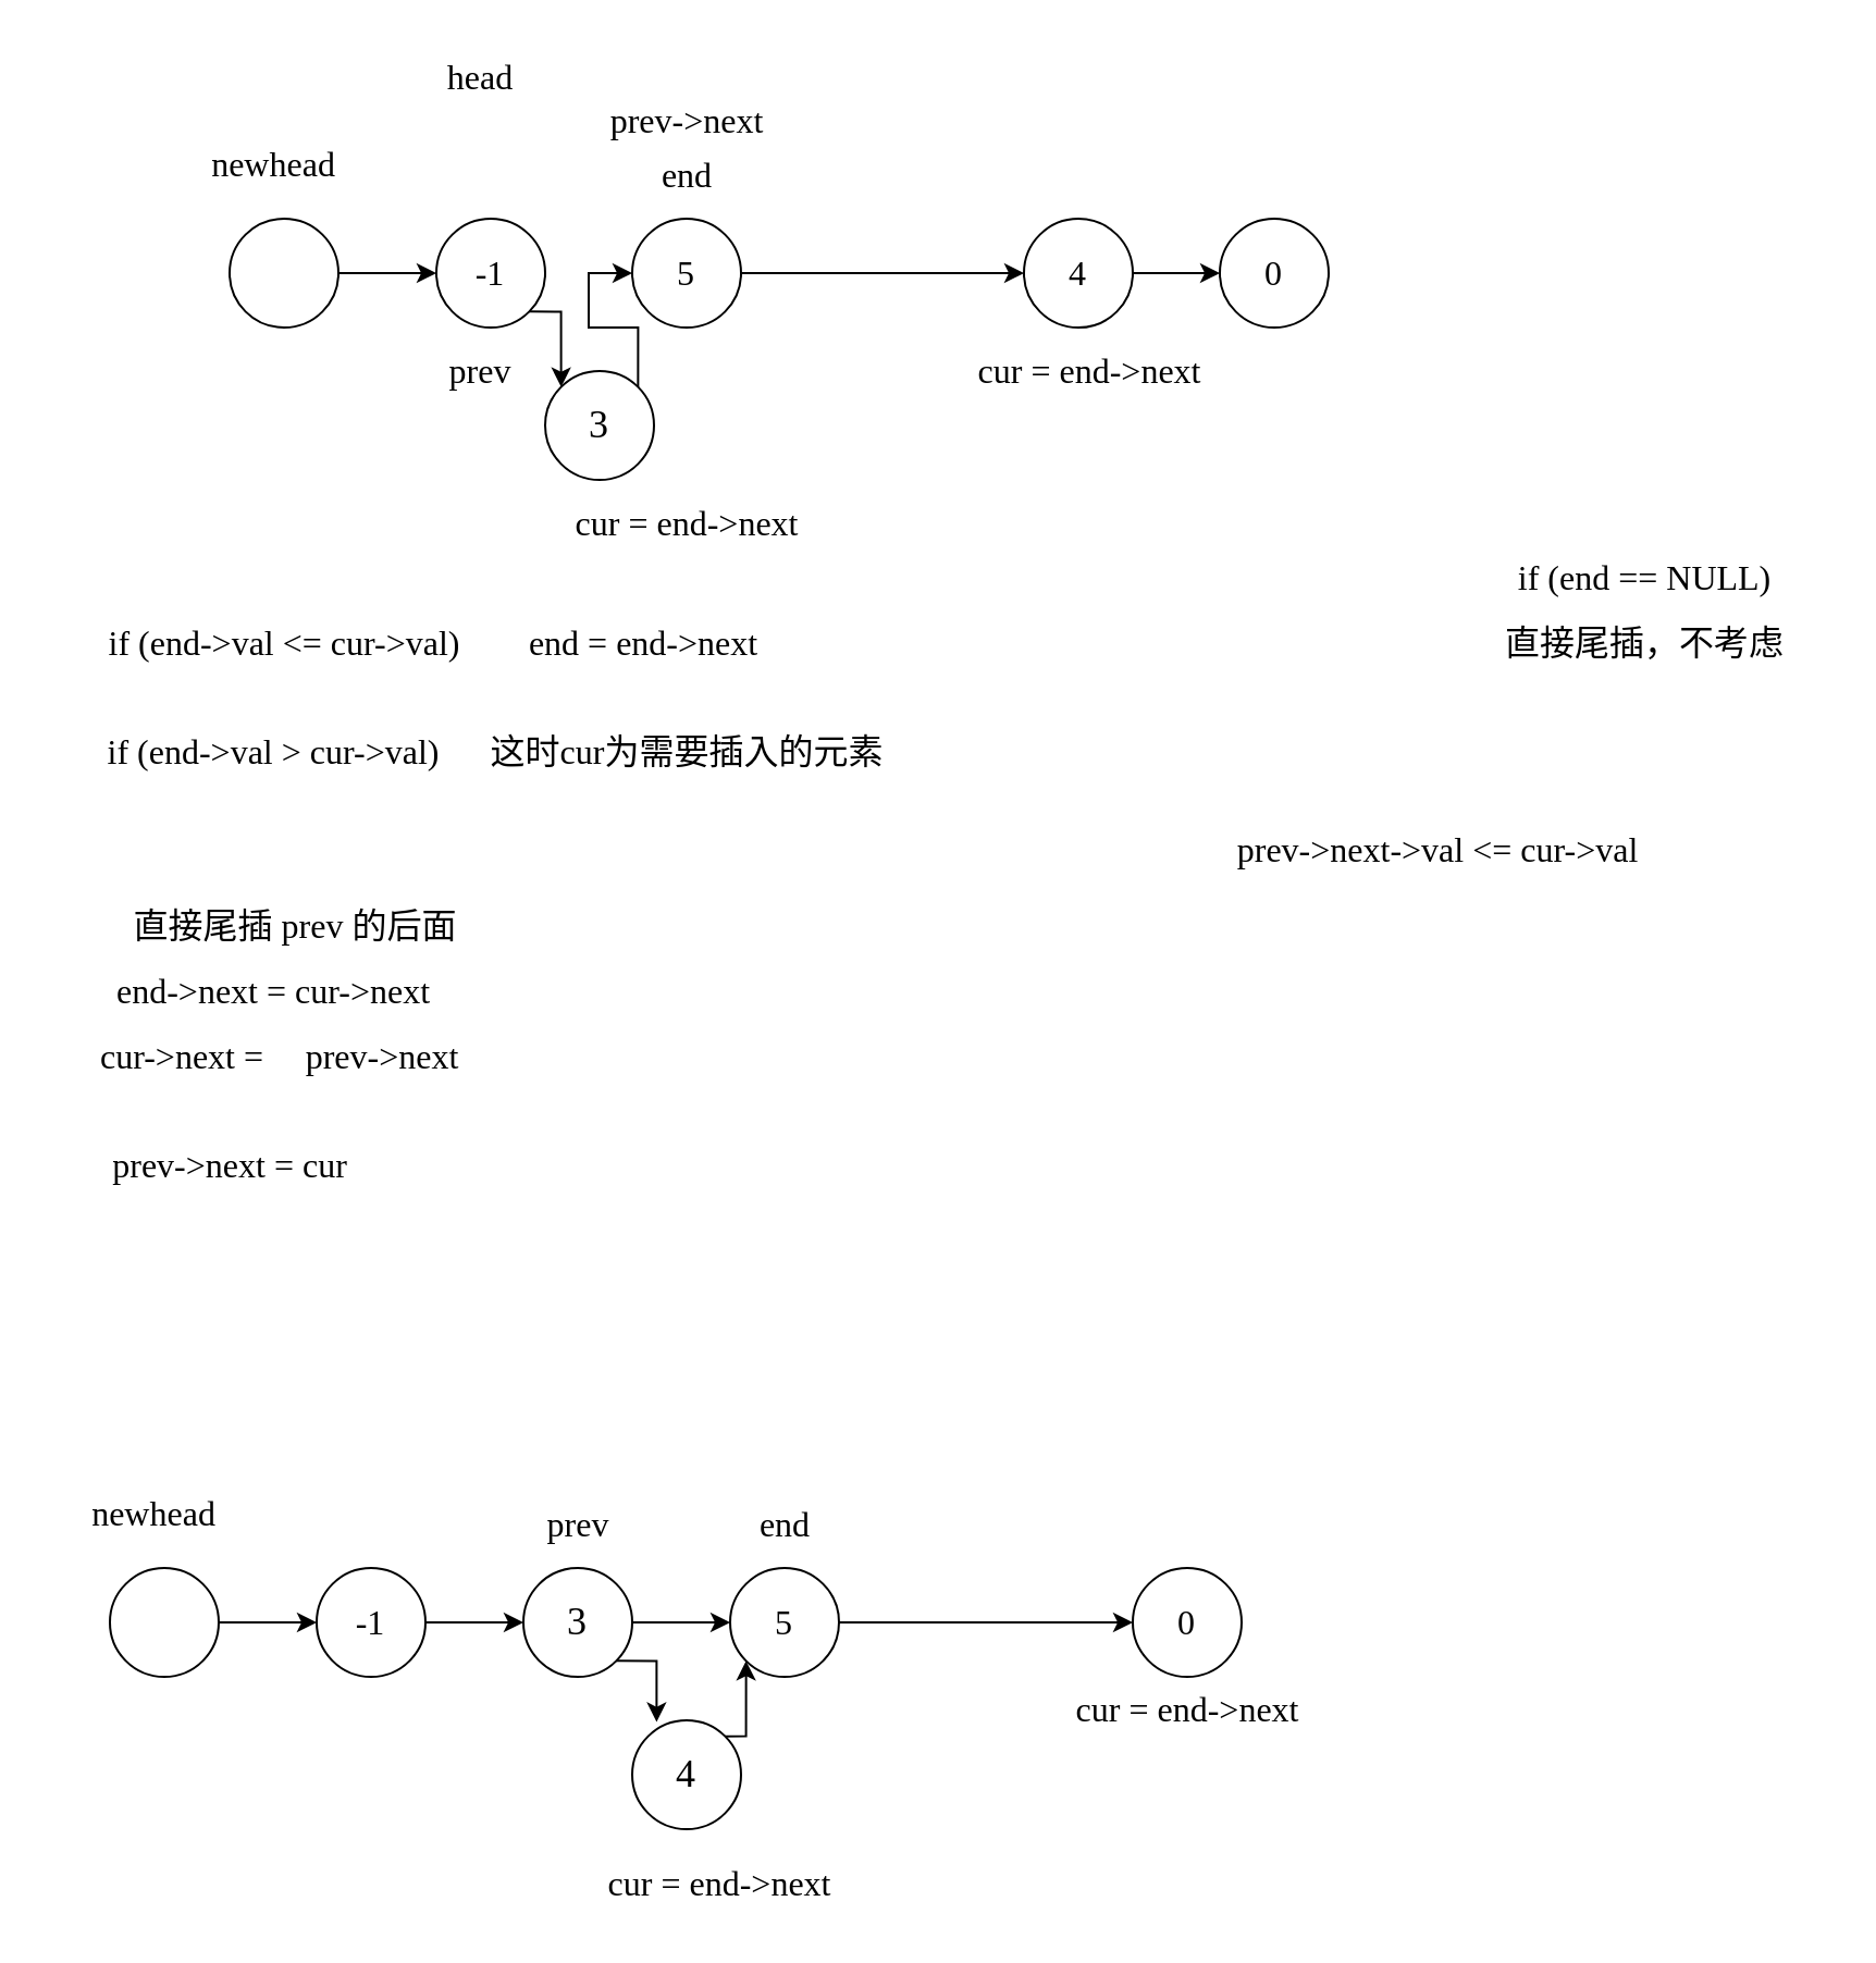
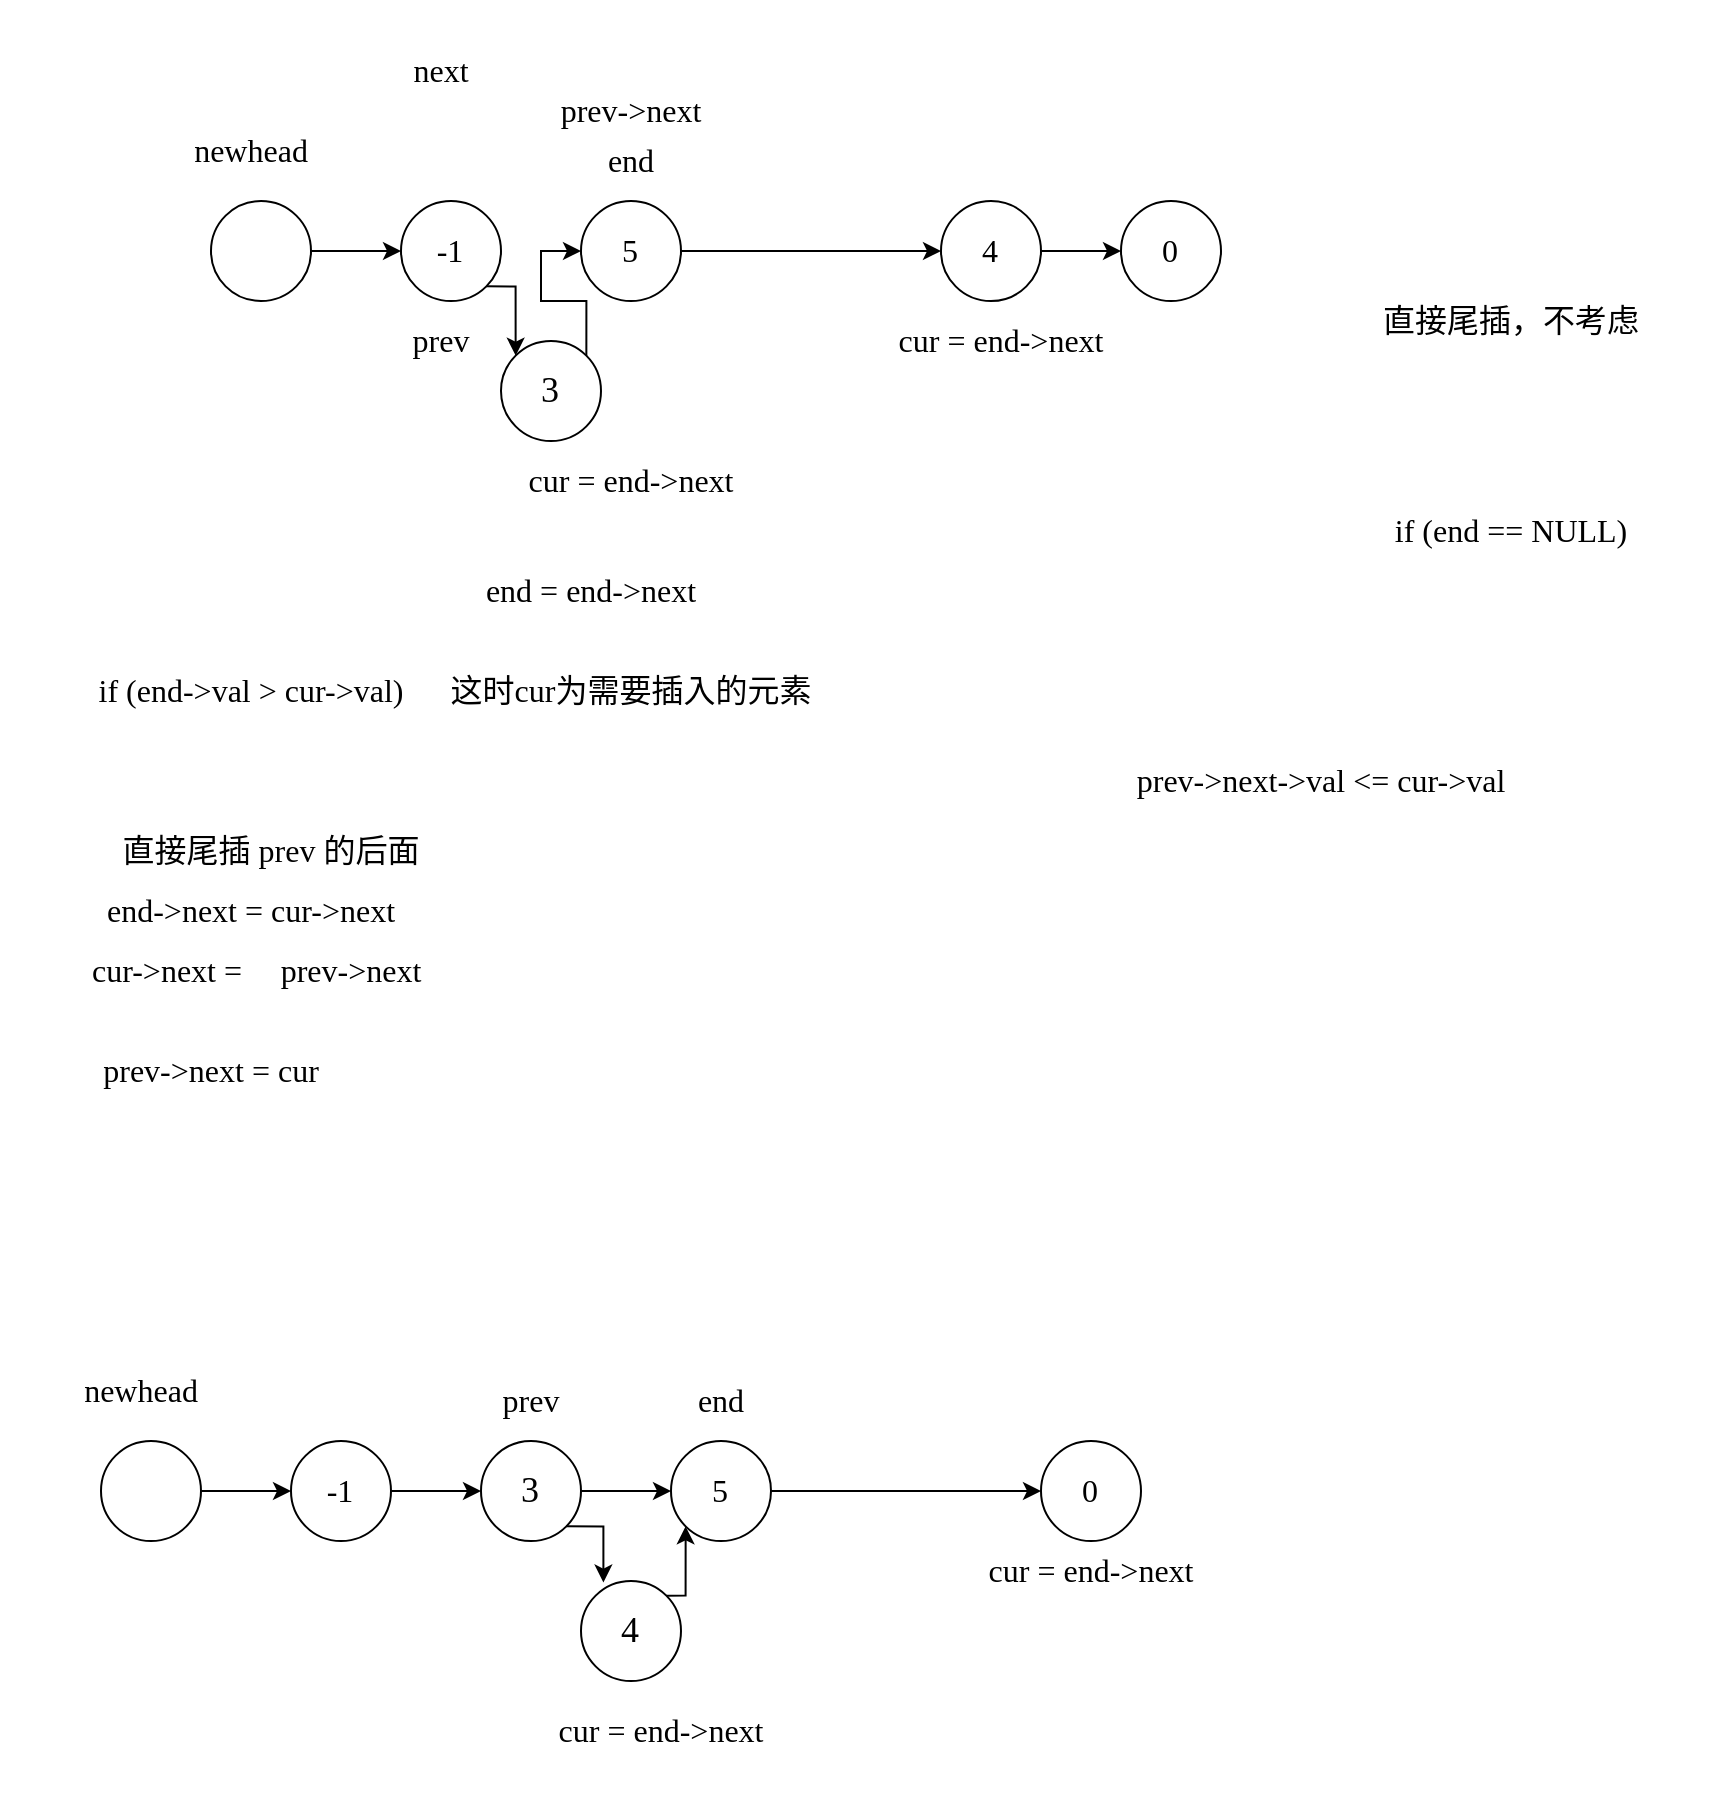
- <mxCell id="17" value="head" style="text;html=1;align=center;verticalAlign=middle;resizable=0;points=[];autosize=1;strokeColor=none;fillColor=none;fontSize=16;fontFamily=Comic Sans MS;" vertex="1" parent="1"><mxGeometry x="190" y="20" width="60" height="30" as="geometry" /></mxCell>
+ <mxCell id="17" value="next" style="text;html=1;align=center;verticalAlign=middle;resizable=0;points=[];autosize=1;strokeColor=none;fillColor=none;fontSize=16;fontFamily=Comic Sans MS;" vertex="1" parent="1"><mxGeometry x="190" y="20" width="60" height="30" as="geometry" /></mxCell>
- <mxCell id="16" value="if (end-&amp;gt;val &amp;lt;= cur-&amp;gt;val)" style="text;html=1;align=center;verticalAlign=middle;resizable=0;points=[];autosize=1;strokeColor=none;fillColor=none;fontSize=16;fontFamily=Comic Sans MS;" vertex="1" parent="1"><mxGeometry x="35" y="280" width="190" height="30" as="geometry" /></mxCell>
- <mxCell id="15" value="直接尾插，不考虑" style="text;html=1;align=center;verticalAlign=middle;resizable=0;points=[];autosize=1;strokeColor=none;fillColor=none;fontSize=16;fontFamily=Comic Sans MS;" vertex="1" parent="1"><mxGeometry x="680" y="280" width="150" height="30" as="geometry" /></mxCell>
+ <mxCell id="15" value="直接尾插，不考虑" style="text;html=1;align=center;verticalAlign=middle;resizable=0;points=[];autosize=1;strokeColor=none;fillColor=none;fontSize=16;fontFamily=Comic Sans MS;" vertex="1" parent="1"><mxGeometry x="680" y="145" width="150" height="30" as="geometry" /></mxCell>
